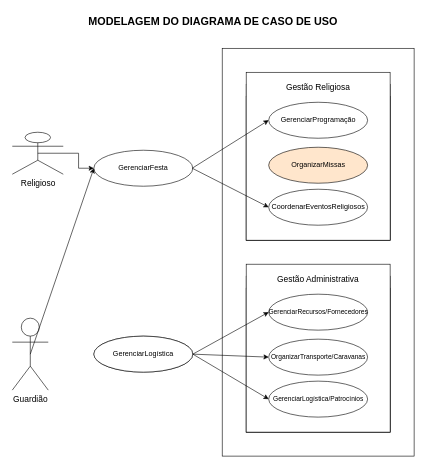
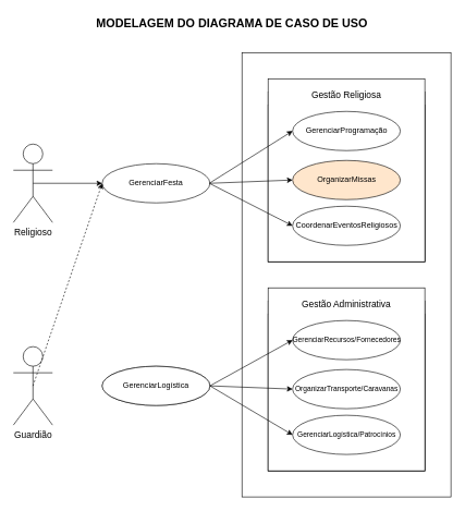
- <mxCell id="18" value="&lt;font style=&quot;font-size: 14px;&quot;&gt;Religioso&lt;/font&gt;&lt;div&gt;&lt;br&gt;&lt;/div&gt;" style="shape=umlActor;verticalLabelPosition=bottom;verticalAlign=top;html=1;outlineConnect=0;" vertex="1" parent="1"><mxGeometry x="20" y="220" width="85" height="70" as="geometry" /></mxCell>
+ <mxCell id="18" value="&lt;font style=&quot;font-size: 14px;&quot;&gt;Religioso&lt;/font&gt;&lt;div&gt;&lt;br&gt;&lt;/div&gt;" style="shape=umlActor;verticalLabelPosition=bottom;verticalAlign=top;html=1;outlineConnect=0;" vertex="1" parent="1"><mxGeometry x="20" y="220" width="60" height="120" as="geometry" /></mxCell>
+ <mxCell id="40" value="" style="endArrow=classic;html=1;rounded=0;entryX=0;entryY=0.5;entryDx=0;entryDy=0;exitX=1;exitY=0.5;exitDx=0;exitDy=0;" edge="1" parent="1" source="12" target="38"><mxGeometry width="50" height="50" relative="1" as="geometry"><mxPoint x="330" y="280" as="sourcePoint" /><mxPoint x="380" y="230" as="targetPoint" /></mxGeometry></mxCell>
- <mxCell id="48" value="" style="endArrow=classic;html=1;rounded=0;entryX=0;entryY=0.5;entryDx=0;entryDy=0;exitX=0.5;exitY=0.5;exitDx=0;exitDy=0;exitPerimeter=0;" edge="1" parent="1" source="24" target="12"><mxGeometry width="50" height="50" relative="1" as="geometry"><mxPoint x="10" y="460" as="sourcePoint" /><mxPoint x="60" y="410" as="targetPoint" /></mxGeometry></mxCell>
+ <mxCell id="48" value="" style="endArrow=classic;html=1;rounded=0;entryX=0;entryY=0.5;entryDx=0;entryDy=0;exitX=0.5;exitY=0.5;exitDx=0;exitDy=0;exitPerimeter=0;dashed=1;" edge="1" parent="1" source="24" target="12"><mxGeometry width="50" height="50" relative="1" as="geometry"><mxPoint x="10" y="460" as="sourcePoint" /><mxPoint x="60" y="410" as="targetPoint" /></mxGeometry></mxCell>
